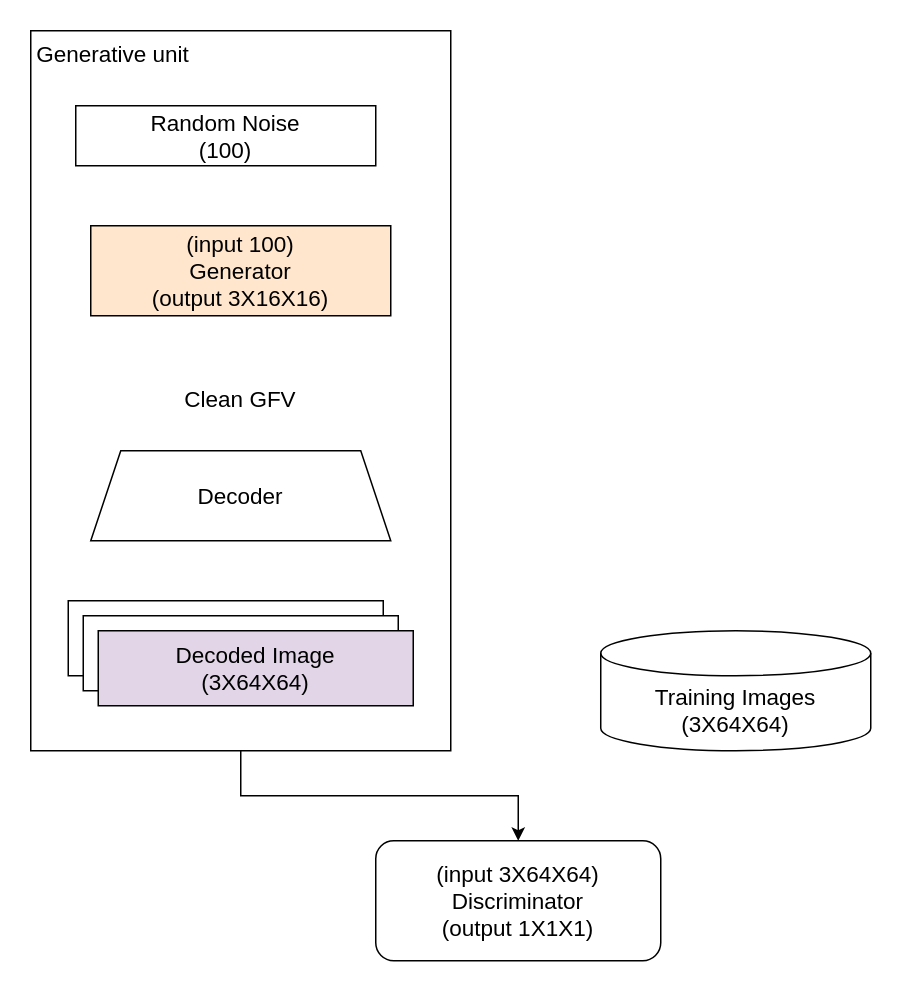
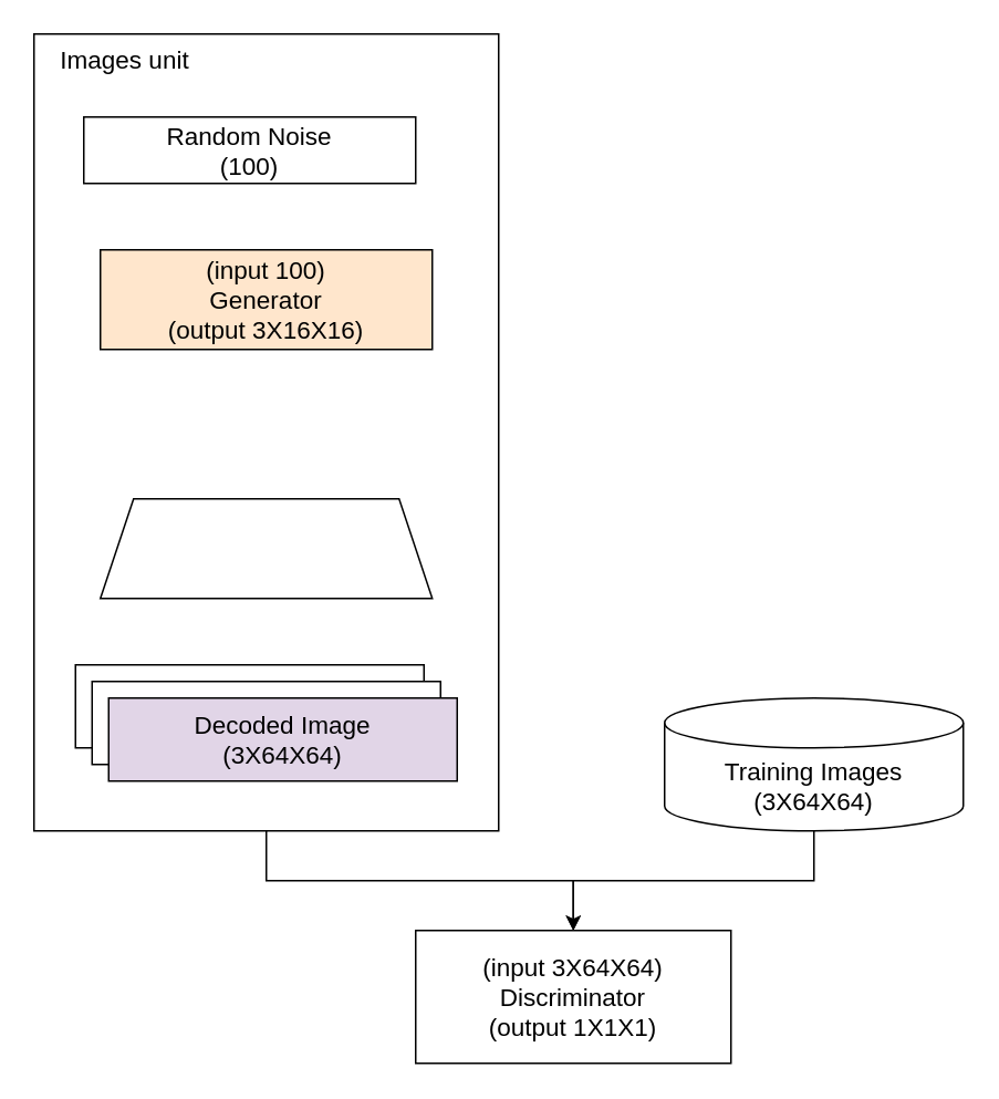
- <mxCell id="12" value="Generative unit" style="text;html=1;strokeColor=none;fillColor=none;align=center;verticalAlign=middle;whiteSpace=wrap;rounded=0;fontSize=15;" vertex="1" parent="1"><mxGeometry x="20" y="20" width="110" height="30" as="geometry" /></mxCell>
+ <mxCell id="12" value="Images unit" style="text;html=1;strokeColor=none;fillColor=none;align=center;verticalAlign=middle;whiteSpace=wrap;rounded=0;fontSize=15;" vertex="1" parent="1"><mxGeometry x="20" y="20" width="110" height="30" as="geometry" /></mxCell>
- <mxCell id="4" value="Clean GFV" style="text;html=1;strokeColor=none;fillColor=none;align=center;verticalAlign=middle;whiteSpace=wrap;rounded=0;fontSize=15;" vertex="1" parent="1"><mxGeometry x="110" y="250" width="100" height="30" as="geometry" /></mxCell>
- <mxCell id="6" value="Decoder" style="text;html=1;strokeColor=none;fillColor=none;align=center;verticalAlign=middle;whiteSpace=wrap;rounded=0;fontSize=15;" vertex="1" parent="1"><mxGeometry x="130" y="315" width="60" height="30" as="geometry" /></mxCell>
+ <mxCell id="15" value="" style="endArrow=classic;html=1;rounded=0;fontSize=15;entryX=0.5;entryY=0;entryDx=0;entryDy=0;exitX=0.5;exitY=1;exitDx=0;exitDy=0;exitPerimeter=0;" edge="1" parent="1" source="10" target="13"><mxGeometry width="50" height="50" relative="1" as="geometry"><mxPoint x="490" y="510" as="sourcePoint" /><mxPoint x="675" y="570" as="targetPoint" /><Array as="points"><mxPoint x="490" y="530" /><mxPoint x="345" y="530" /></Array></mxGeometry></mxCell>
- <mxCell id="13" value="(input 3X64X64)&lt;br&gt;Discriminator&lt;br&gt;(output 1X1X1)" style="whiteSpace=wrap;html=1;fontSize=15;fillColor=none;rounded=1;" vertex="1" parent="1"><mxGeometry x="250" y="560" width="190" height="80" as="geometry" /></mxCell>
+ <mxCell id="13" value="(input 3X64X64)&lt;br&gt;Discriminator&lt;br&gt;(output 1X1X1)" style="rounded=0;whiteSpace=wrap;html=1;fontSize=15;fillColor=none;" vertex="1" parent="1"><mxGeometry x="250" y="560" width="190" height="80" as="geometry" /></mxCell>
